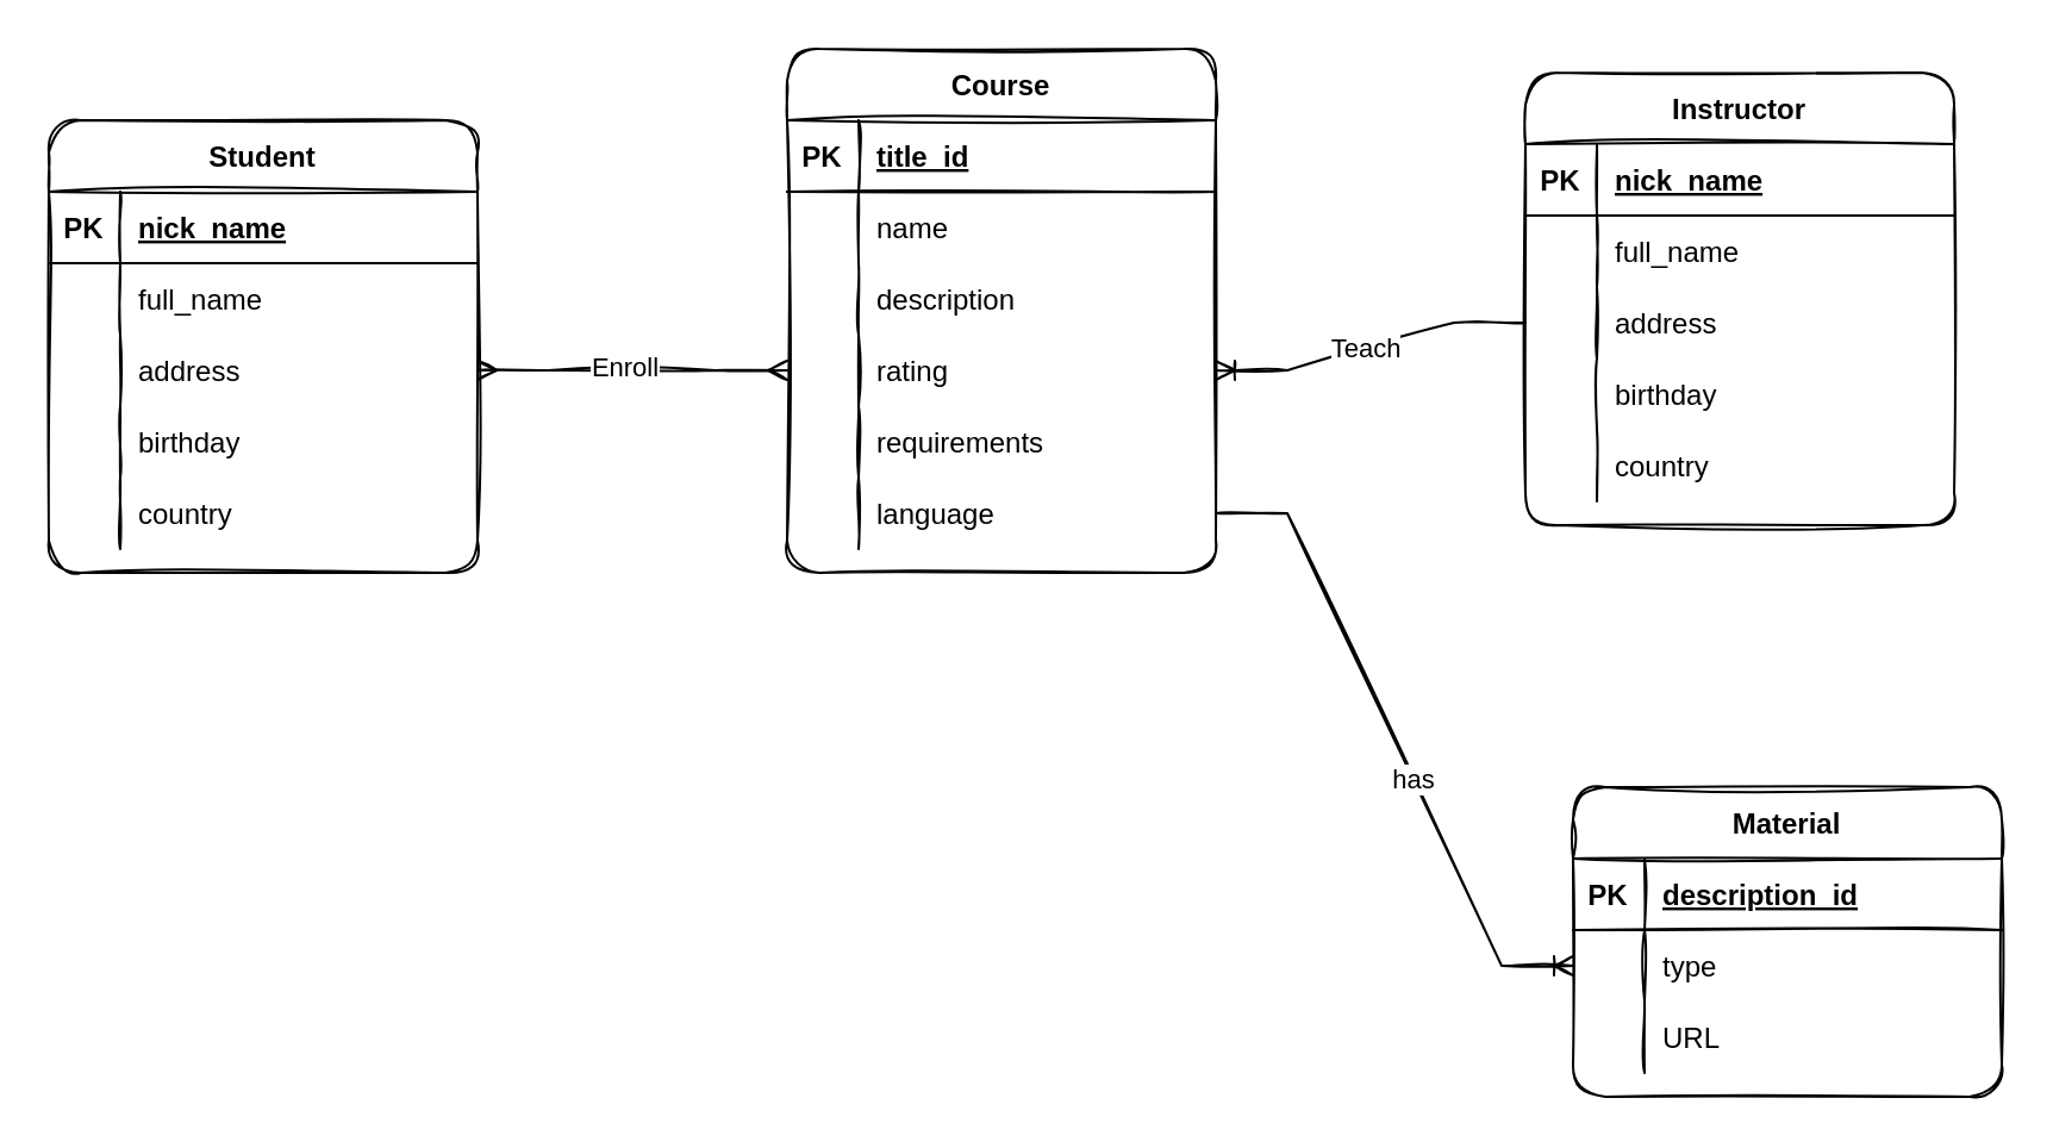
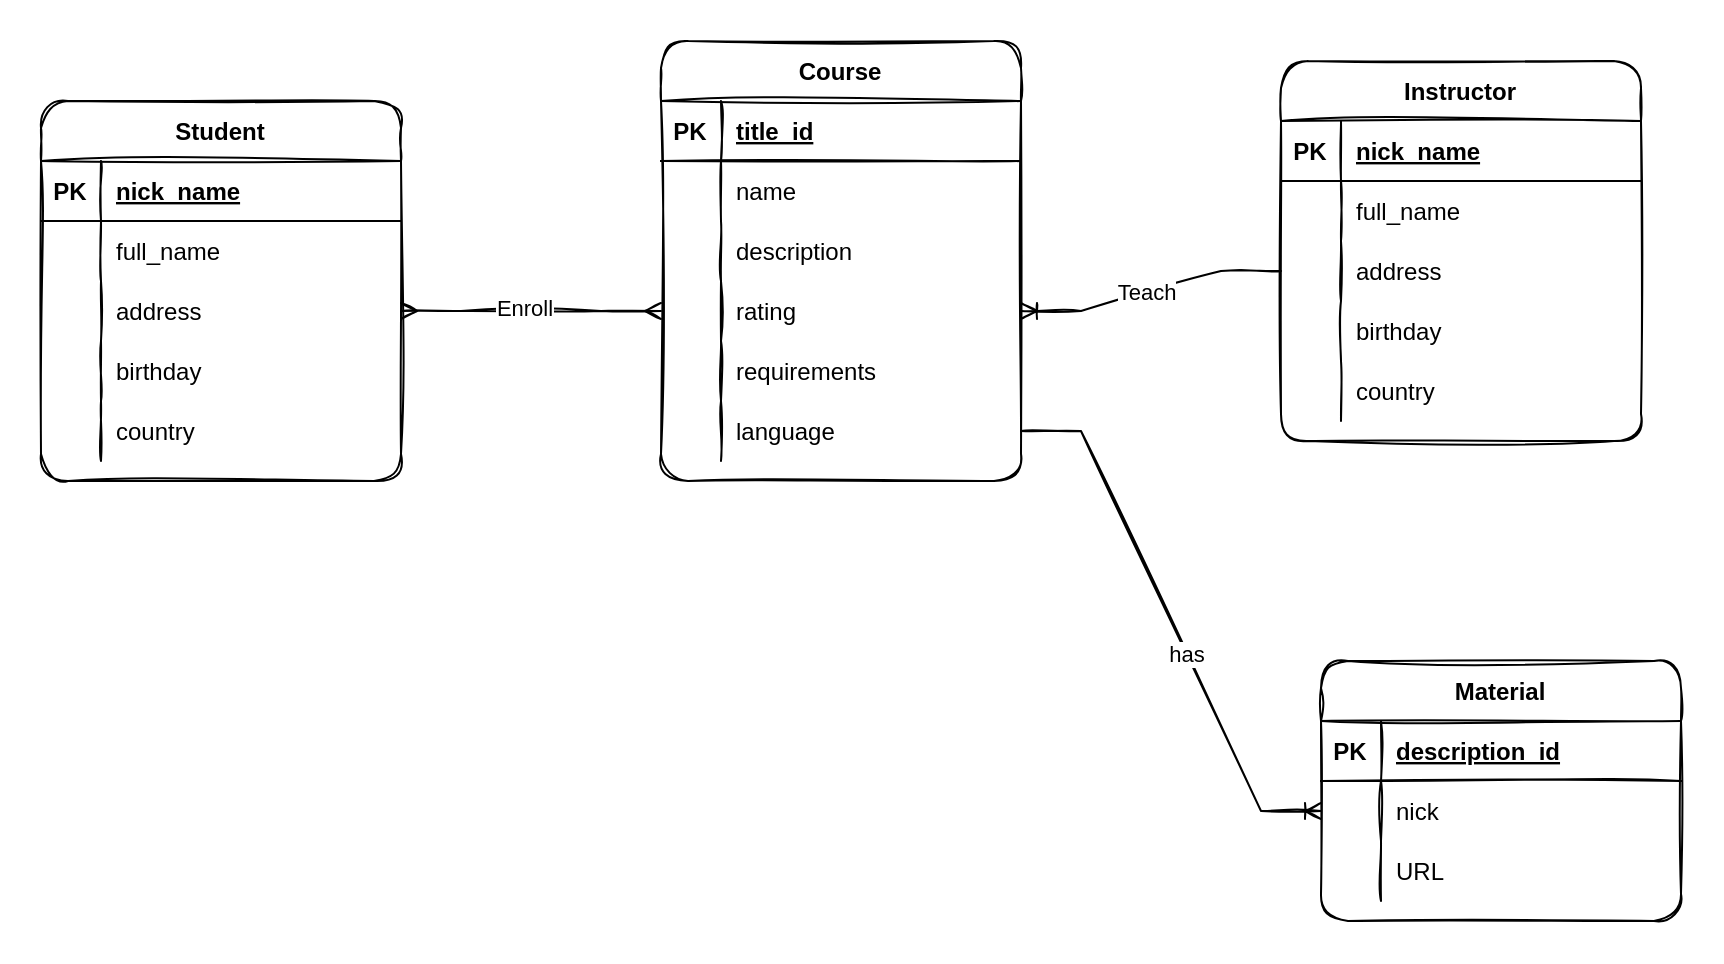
- <mxCell id="65" value="type" style="shape=partialRectangle;connectable=0;fillColor=none;top=0;left=0;bottom=0;right=0;align=left;spacingLeft=6;overflow=hidden;rounded=1;shadow=0;sketch=1;" vertex="1" parent="63"><mxGeometry x="30" width="150" height="30" as="geometry"><mxRectangle width="150" height="30" as="alternateBounds" /></mxGeometry></mxCell>
+ <mxCell id="65" value="nick" style="shape=partialRectangle;connectable=0;fillColor=none;top=0;left=0;bottom=0;right=0;align=left;spacingLeft=6;overflow=hidden;rounded=1;shadow=0;sketch=1;" vertex="1" parent="63"><mxGeometry x="30" width="150" height="30" as="geometry"><mxRectangle width="150" height="30" as="alternateBounds" /></mxGeometry></mxCell>
